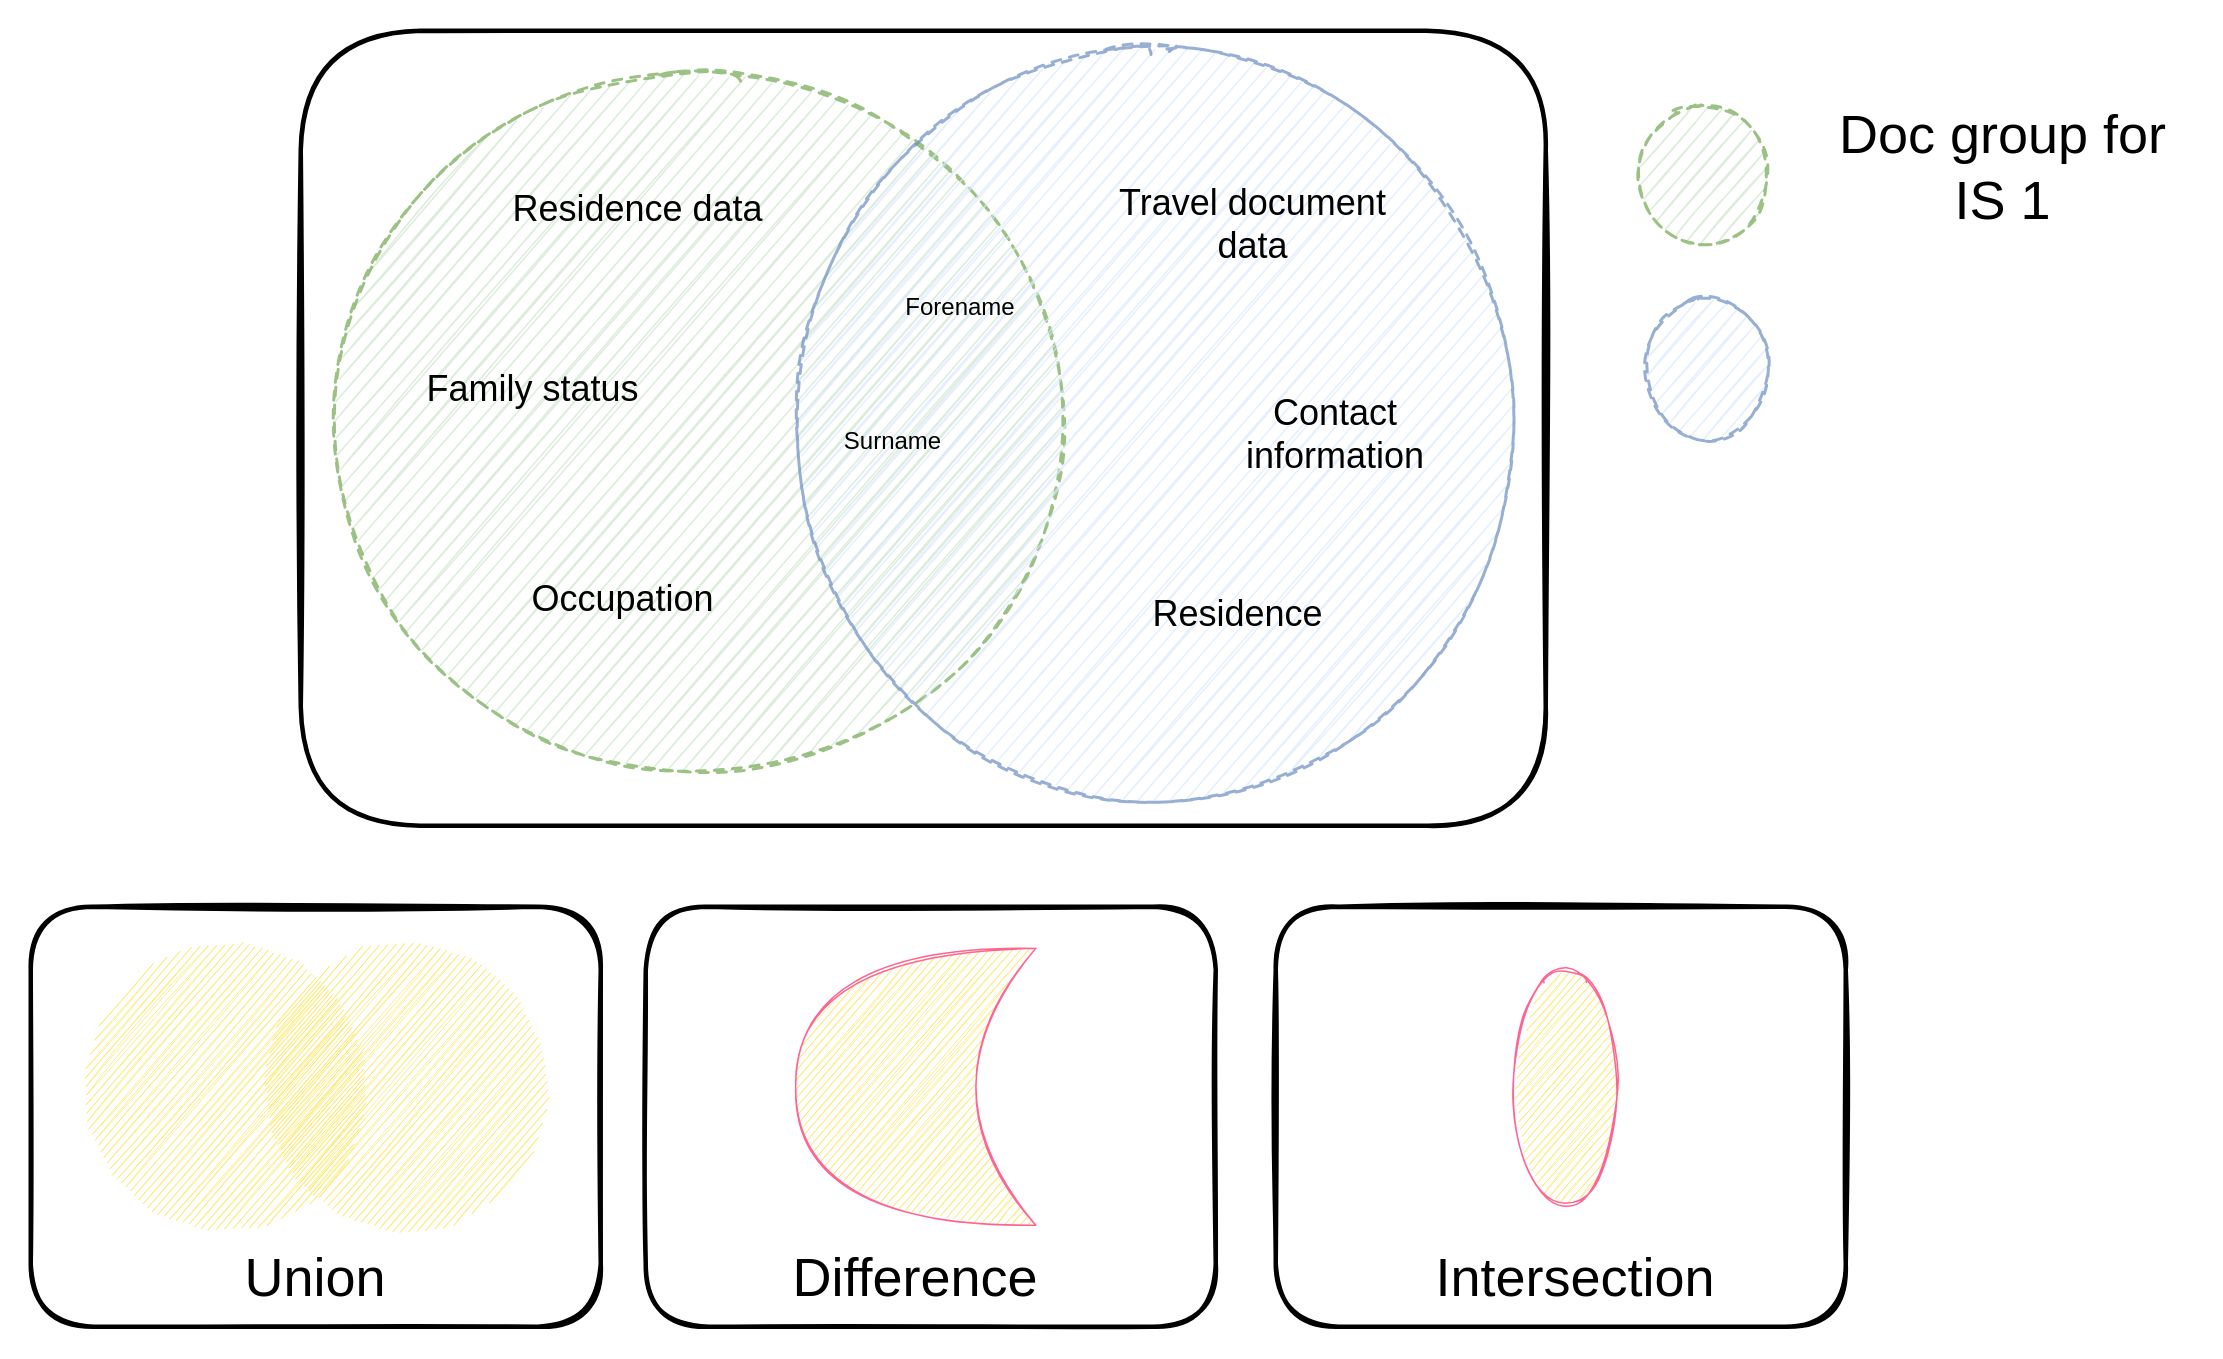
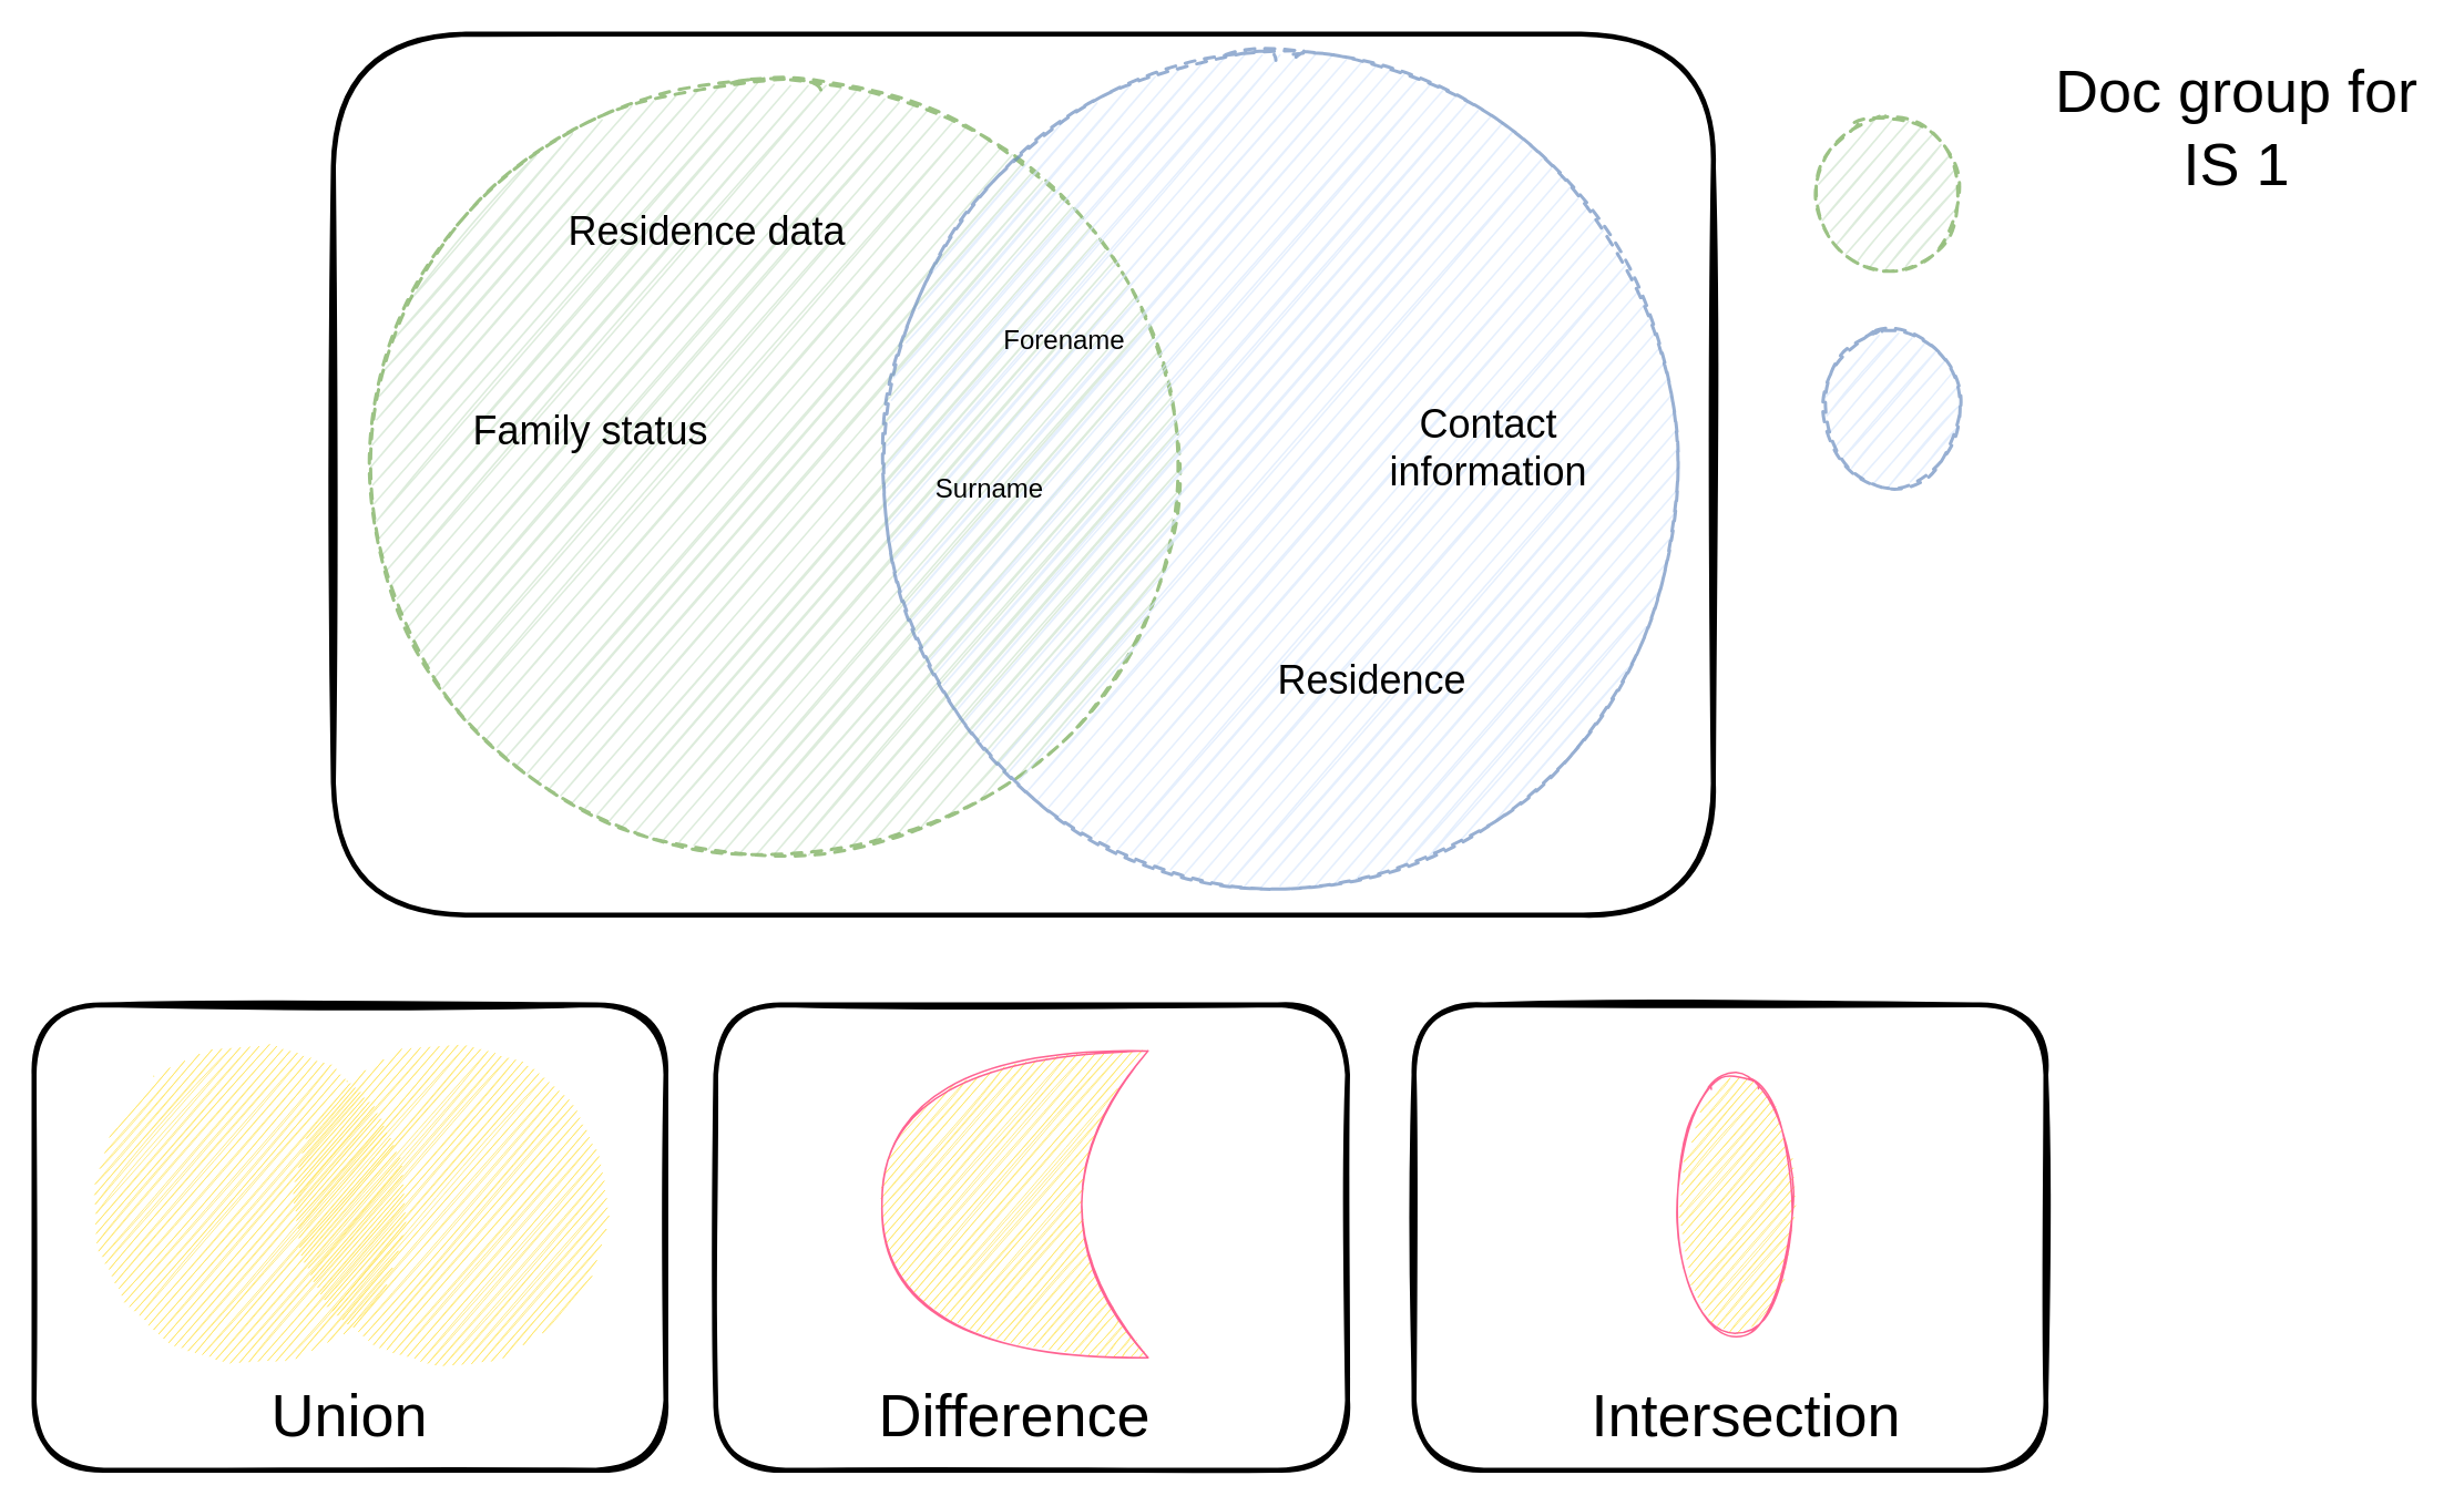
- <mxCell id="25" value="Doc group for IS 1" style="text;html=1;strokeColor=none;fillColor=none;align=center;verticalAlign=middle;whiteSpace=wrap;rounded=0;horizontal=1;fontSize=36;fontFamily=Helvetica;shadow=0;sketch=1;fontStyle=0" parent="1" vertex="1"><mxGeometry x="1210" y="71" width="250" height="80" as="geometry" /></mxCell>
+ <mxCell id="25" value="Doc group for IS 1" style="text;html=1;strokeColor=none;fillColor=none;align=center;verticalAlign=middle;whiteSpace=wrap;rounded=0;horizontal=1;fontSize=36;fontFamily=Helvetica;shadow=0;sketch=1;fontStyle=0" parent="1" vertex="1"><mxGeometry x="1220" y="36" width="250" height="80" as="geometry" /></mxCell>
- <mxCell id="18" value="Travel document data" style="text;fontSize=24;align=center;verticalAlign=middle;fontFamily=Helvetica;labelBackgroundColor=none;labelBorderColor=none;fontStyle=0;whiteSpace=wrap;html=1;shadow=0;sketch=1;" parent="1" vertex="1"><mxGeometry x="740" y="114" width="190" height="70" as="geometry" /></mxCell>
- <mxCell id="22" value="Contact information" style="text;fontSize=24;align=center;verticalAlign=middle;fontFamily=Helvetica;labelBackgroundColor=none;labelBorderColor=none;fontStyle=0;whiteSpace=wrap;html=1;shadow=0;sketch=1;" parent="1" vertex="1"><mxGeometry x="795" y="254" width="190" height="70" as="geometry" /></mxCell>
+ <mxCell id="22" value="Contact information" style="text;fontSize=24;align=center;verticalAlign=middle;fontFamily=Helvetica;labelBackgroundColor=none;labelBorderColor=none;fontStyle=0;whiteSpace=wrap;html=1;shadow=0;sketch=1;" parent="1" vertex="1"><mxGeometry x="800" y="234" width="190" height="70" as="geometry" /></mxCell>
- <mxCell id="16" value="Occupation" style="text;fontSize=24;align=center;verticalAlign=middle;fontFamily=Helvetica;labelBackgroundColor=none;labelBorderColor=none;fontStyle=0;whiteSpace=wrap;html=1;shadow=0;sketch=1;" parent="1" vertex="1"><mxGeometry x="320" y="364" width="190" height="70" as="geometry" /></mxCell>
